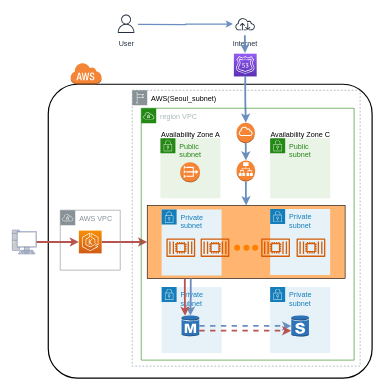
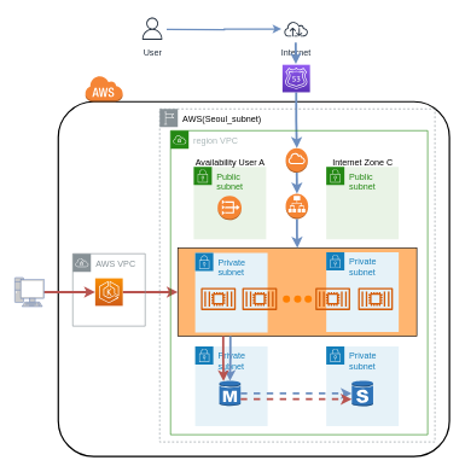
- <mxCell id="32" value="Availability Zone A" style="text;html=1;strokeColor=none;fillColor=none;align=center;verticalAlign=middle;whiteSpace=wrap;rounded=0;" parent="1" vertex="1"><mxGeometry x="265" y="209" width="105" height="30" as="geometry" /></mxCell>
+ <mxCell id="32" value="Availability User A" style="text;html=1;strokeColor=none;fillColor=none;align=center;verticalAlign=middle;whiteSpace=wrap;rounded=0;" parent="1" vertex="1"><mxGeometry x="265" y="209" width="105" height="30" as="geometry" /></mxCell>
- <mxCell id="31" value="Availability Zone C" style="text;html=1;strokeColor=none;fillColor=none;align=center;verticalAlign=middle;whiteSpace=wrap;rounded=0;" parent="1" vertex="1"><mxGeometry x="448" y="209" width="105" height="30" as="geometry" /></mxCell>
+ <mxCell id="31" value="Internet Zone C" style="text;html=1;strokeColor=none;fillColor=none;align=center;verticalAlign=middle;whiteSpace=wrap;rounded=0;" parent="1" vertex="1"><mxGeometry x="448" y="209" width="105" height="30" as="geometry" /></mxCell>
